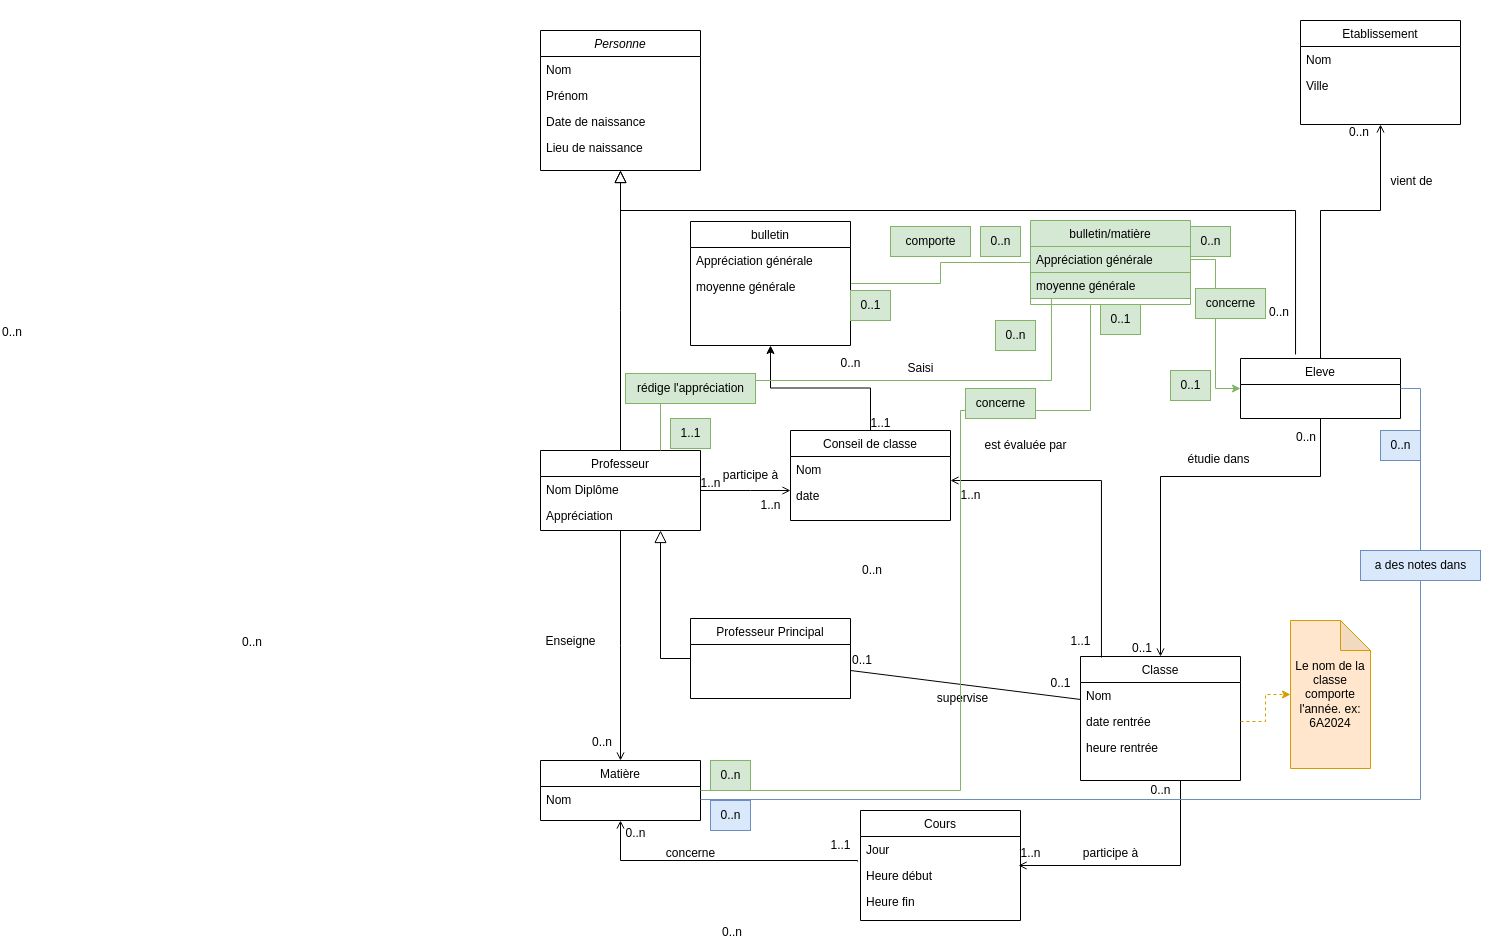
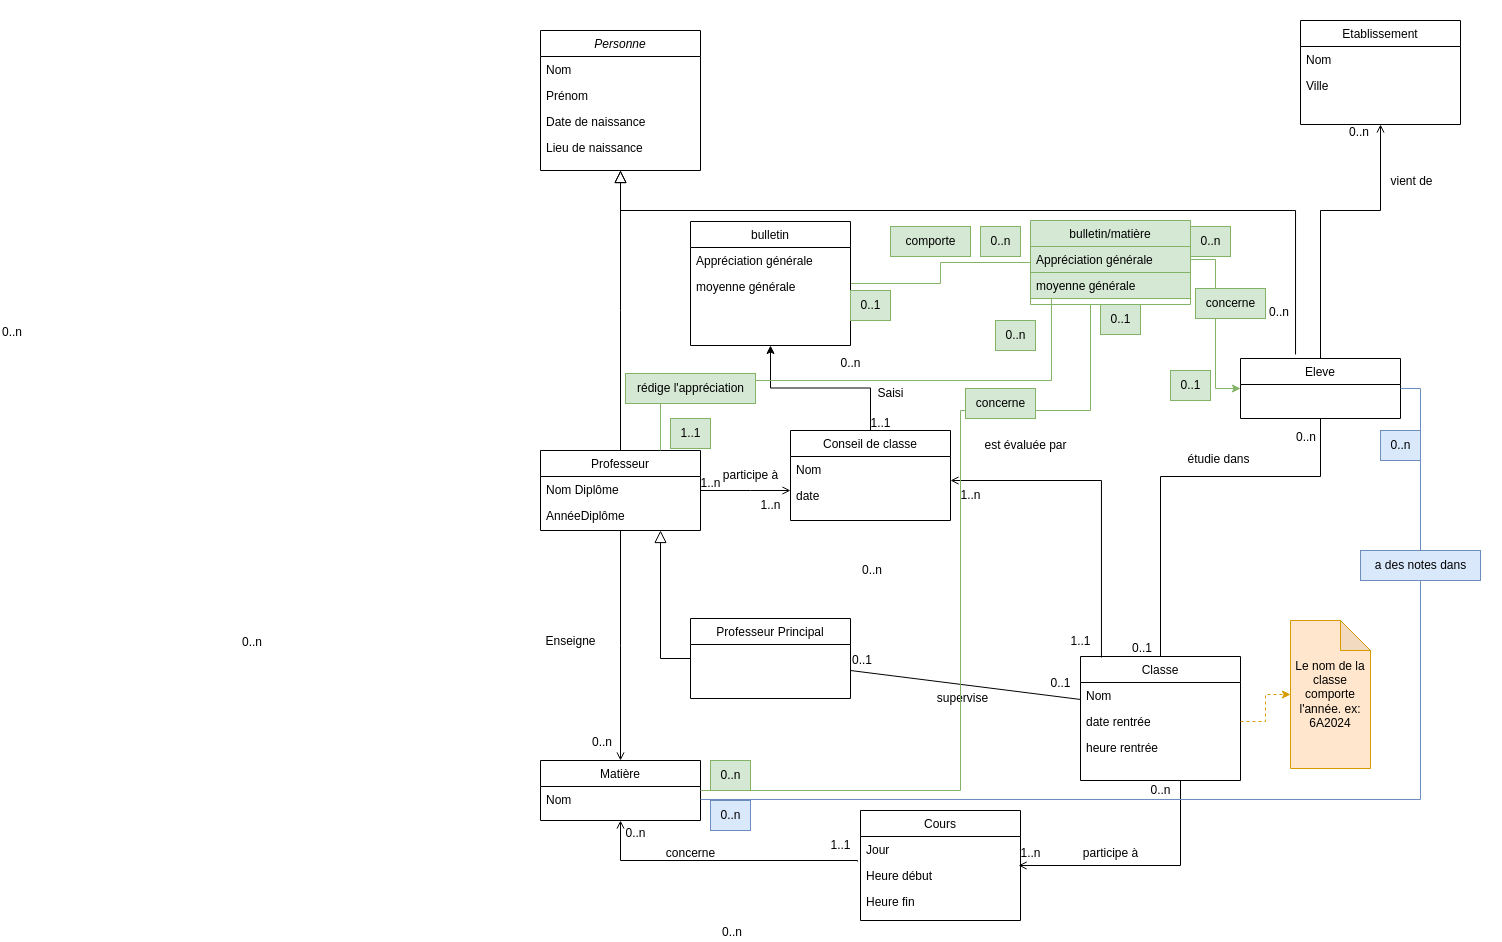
- <mxCell id="73" value="Saisi" style="text;html=1;align=center;verticalAlign=middle;resizable=0;points=[];autosize=1;strokeColor=none;fillColor=none;" vertex="1" parent="1"><mxGeometry x="385" y="353" width="50" height="30" as="geometry" /></mxCell>
+ <mxCell id="73" value="Saisi" style="text;html=1;align=center;verticalAlign=middle;resizable=0;points=[];autosize=1;strokeColor=none;fillColor=none;" vertex="1" parent="1"><mxGeometry x="355" y="378" width="50" height="30" as="geometry" /></mxCell>
- <mxCell id="11" value="Appréciation" style="text;align=left;verticalAlign=top;spacingLeft=4;spacingRight=4;overflow=hidden;rotatable=0;points=[[0,0.5],[1,0.5]];portConstraint=eastwest;" vertex="1" parent="9"><mxGeometry y="52" width="160" height="26" as="geometry" /></mxCell>
+ <mxCell id="11" value="AnnéeDiplôme" style="text;align=left;verticalAlign=top;spacingLeft=4;spacingRight=4;overflow=hidden;rotatable=0;points=[[0,0.5],[1,0.5]];portConstraint=eastwest;" vertex="1" parent="9"><mxGeometry y="52" width="160" height="26" as="geometry" /></mxCell>
- <mxCell id="29" value="" style="endArrow=open;shadow=0;strokeWidth=1;rounded=0;curved=0;endFill=1;edgeStyle=elbowEdgeStyle;elbow=vertical;exitX=0.5;exitY=1;exitDx=0;exitDy=0;entryX=0.5;entryY=0;entryDx=0;entryDy=0;" edge="1" parent="1" source="7" target="25"><mxGeometry x="0.5" y="41" relative="1" as="geometry"><mxPoint x="530" y="516" as="sourcePoint" /><mxPoint x="677.04" y="479.01" as="targetPoint" /><mxPoint x="-40" y="32" as="offset" /><Array as="points"><mxPoint x="570" y="476" /></Array></mxGeometry></mxCell>
+ <mxCell id="29" value="" style="endArrow=none;shadow=0;strokeWidth=1;rounded=0;curved=0;endFill=1;edgeStyle=elbowEdgeStyle;elbow=vertical;exitX=0.5;exitY=1;exitDx=0;exitDy=0;entryX=0.5;entryY=0;entryDx=0;entryDy=0;" edge="1" parent="1" source="7" target="25"><mxGeometry x="0.5" y="41" relative="1" as="geometry"><mxPoint x="530" y="516" as="sourcePoint" /><mxPoint x="677.04" y="479.01" as="targetPoint" /><mxPoint x="-40" y="32" as="offset" /><Array as="points"><mxPoint x="570" y="476" /></Array></mxGeometry></mxCell>
